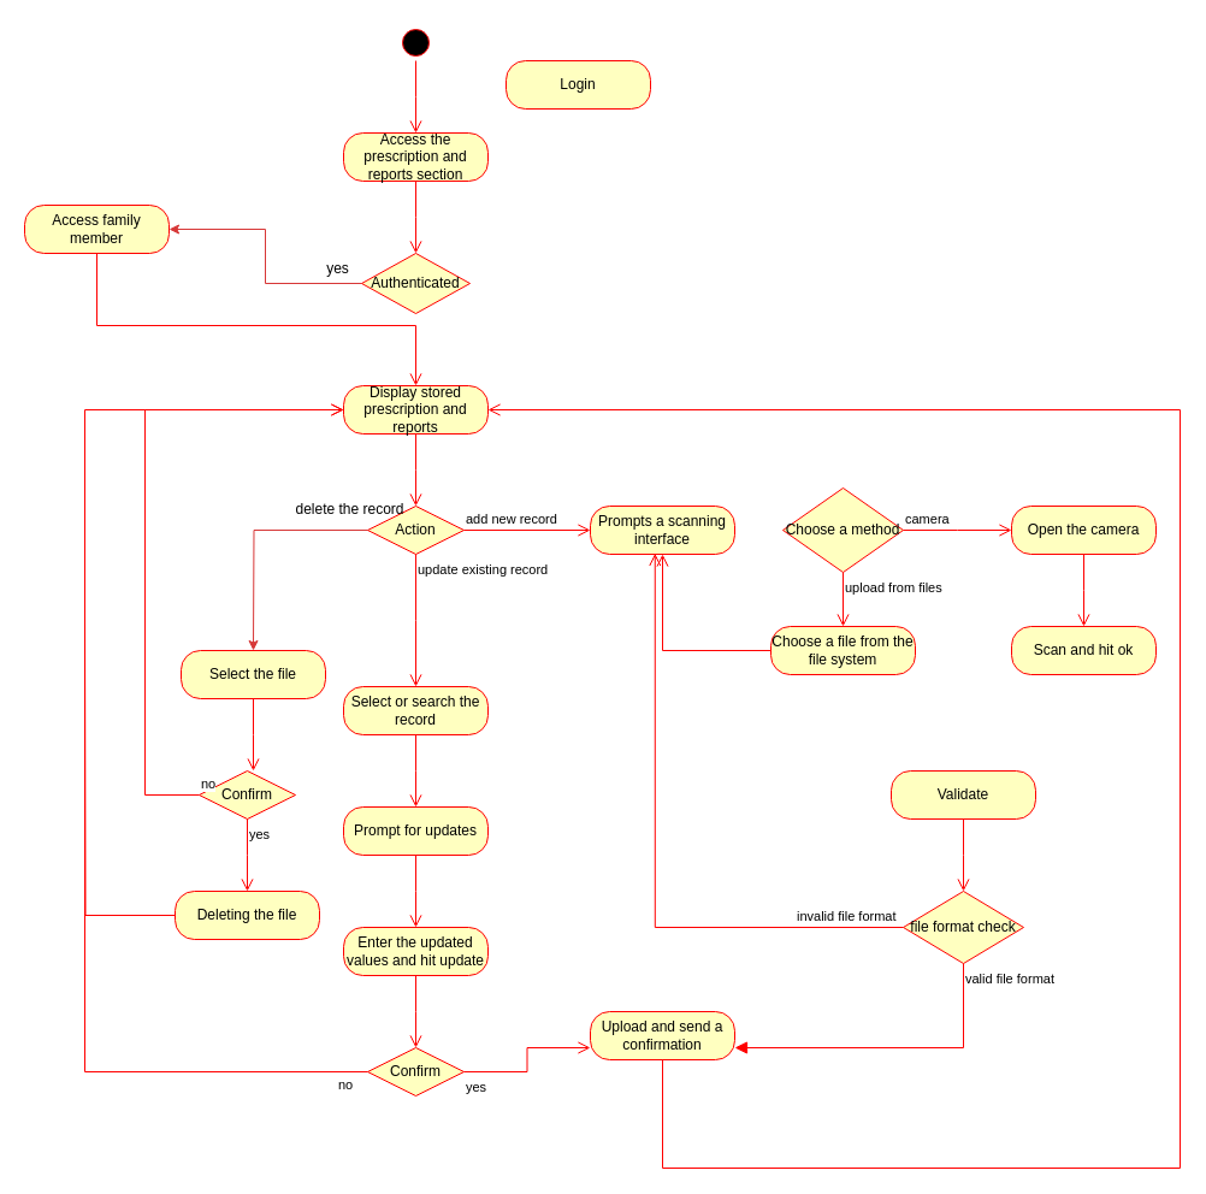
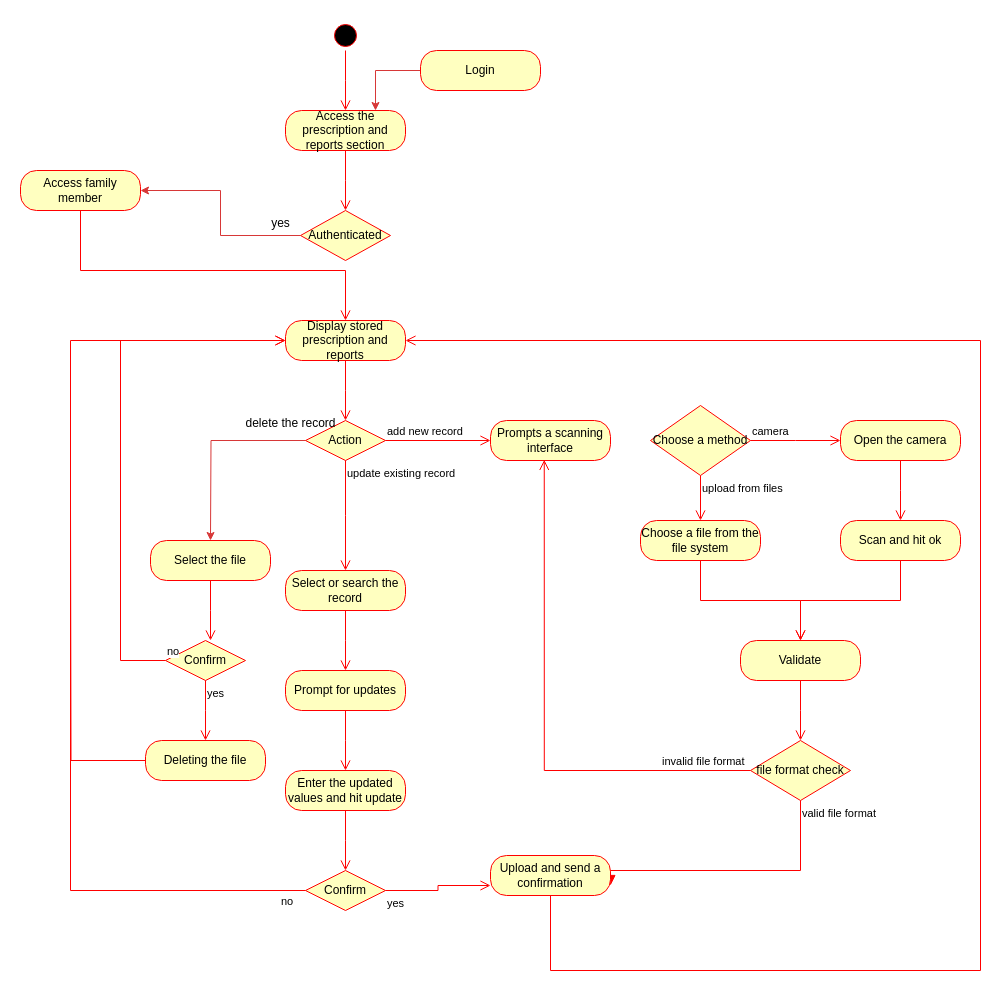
+ <mxCell id="8" style="edgeStyle=orthogonalEdgeStyle;rounded=0;orthogonalLoop=1;jettySize=auto;html=1;entryX=0.75;entryY=0;entryDx=0;entryDy=0;strokeColor=#D73737;" edge="1" parent="1" source="9" target="4"><mxGeometry relative="1" as="geometry" /></mxCell>
- <mxCell id="25" value="" style="edgeStyle=orthogonalEdgeStyle;html=1;verticalAlign=bottom;endArrow=open;endSize=8;strokeColor=#ff0000;rounded=0;" edge="1" parent="1" source="24" target="16"><mxGeometry relative="1" as="geometry"><mxPoint x="700" y="620" as="targetPoint" /></mxGeometry></mxCell>
+ <mxCell id="25" value="" style="edgeStyle=orthogonalEdgeStyle;html=1;verticalAlign=bottom;endArrow=open;endSize=8;strokeColor=#ff0000;rounded=0;" edge="1" parent="1" source="24" target="26"><mxGeometry relative="1" as="geometry"><mxPoint x="700" y="620" as="targetPoint" /></mxGeometry></mxCell>
+ <mxCell id="23" value="" style="edgeStyle=orthogonalEdgeStyle;html=1;verticalAlign=bottom;endArrow=open;endSize=8;strokeColor=#ff0000;rounded=0;entryX=0.5;entryY=0;entryDx=0;entryDy=0;" edge="1" parent="1" source="22" target="26"><mxGeometry relative="1" as="geometry"><mxPoint x="900" y="620" as="targetPoint" /><Array as="points"><mxPoint x="900" y="600" /><mxPoint x="800" y="600" /></Array></mxGeometry></mxCell>
- <mxCell id="31" value="Upload and send a confirmation" style="rounded=1;whiteSpace=wrap;html=1;arcSize=40;fontColor=#000000;fillColor=#ffffc0;strokeColor=#ff0000;" vertex="1" parent="1"><mxGeometry x="490" y="840" width="120" height="40" as="geometry" /></mxCell>
+ <mxCell id="31" value="Upload and send a confirmation" style="rounded=1;whiteSpace=wrap;html=1;arcSize=40;fontColor=#000000;fillColor=#ffffc0;strokeColor=#ff0000;" vertex="1" parent="1"><mxGeometry x="490" y="855" width="120" height="40" as="geometry" /></mxCell>
